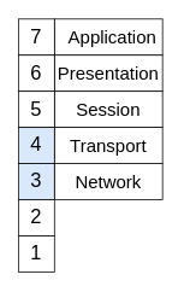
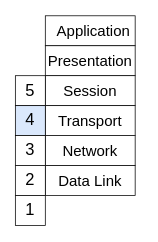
- <mxCell id="10" value="7" style="whiteSpace=wrap;html=1;aspect=fixed;fontSize=22;" vertex="1" parent="1"><mxGeometry y="20" width="40" height="40" as="geometry" x="20" /></mxCell>
- <mxCell id="11" value="6" style="whiteSpace=wrap;html=1;aspect=fixed;fontSize=22;" vertex="1" parent="1"><mxGeometry y="60" width="40" height="40" as="geometry" x="20" /></mxCell>
- <mxCell id="14" value="3" style="whiteSpace=wrap;html=1;aspect=fixed;fontSize=22;fillColor=#dae8fc;" vertex="1" parent="1"><mxGeometry y="180" width="40" height="40" as="geometry" x="20" /></mxCell>
+ <mxCell id="14" value="3" style="whiteSpace=wrap;html=1;aspect=fixed;fontSize=22;" vertex="1" parent="1"><mxGeometry y="180" width="40" height="40" as="geometry" x="20" /></mxCell>
+ <mxCell id="6" value="Data Link" style="rounded=0;whiteSpace=wrap;html=1;fontSize=20;" vertex="1" parent="1"><mxGeometry x="60" y="220" width="120" height="40" as="geometry" /></mxCell>
